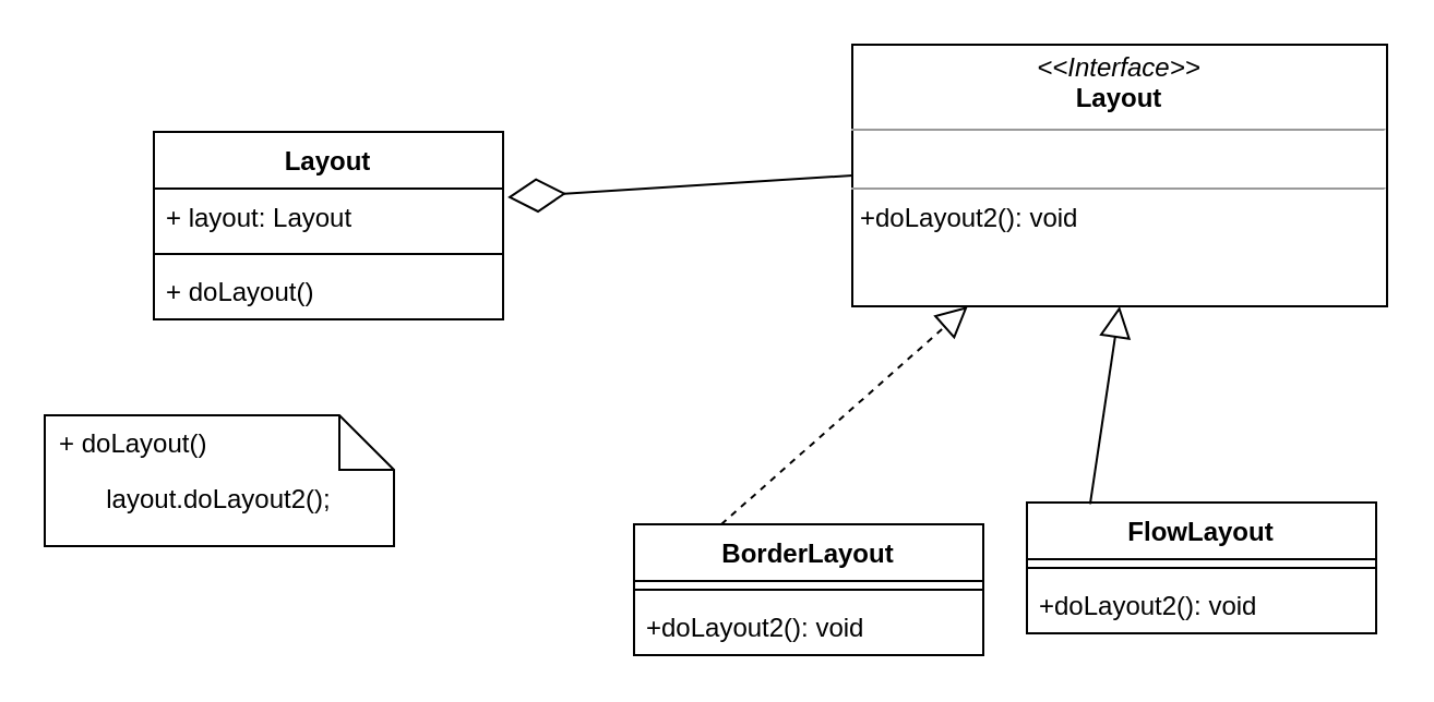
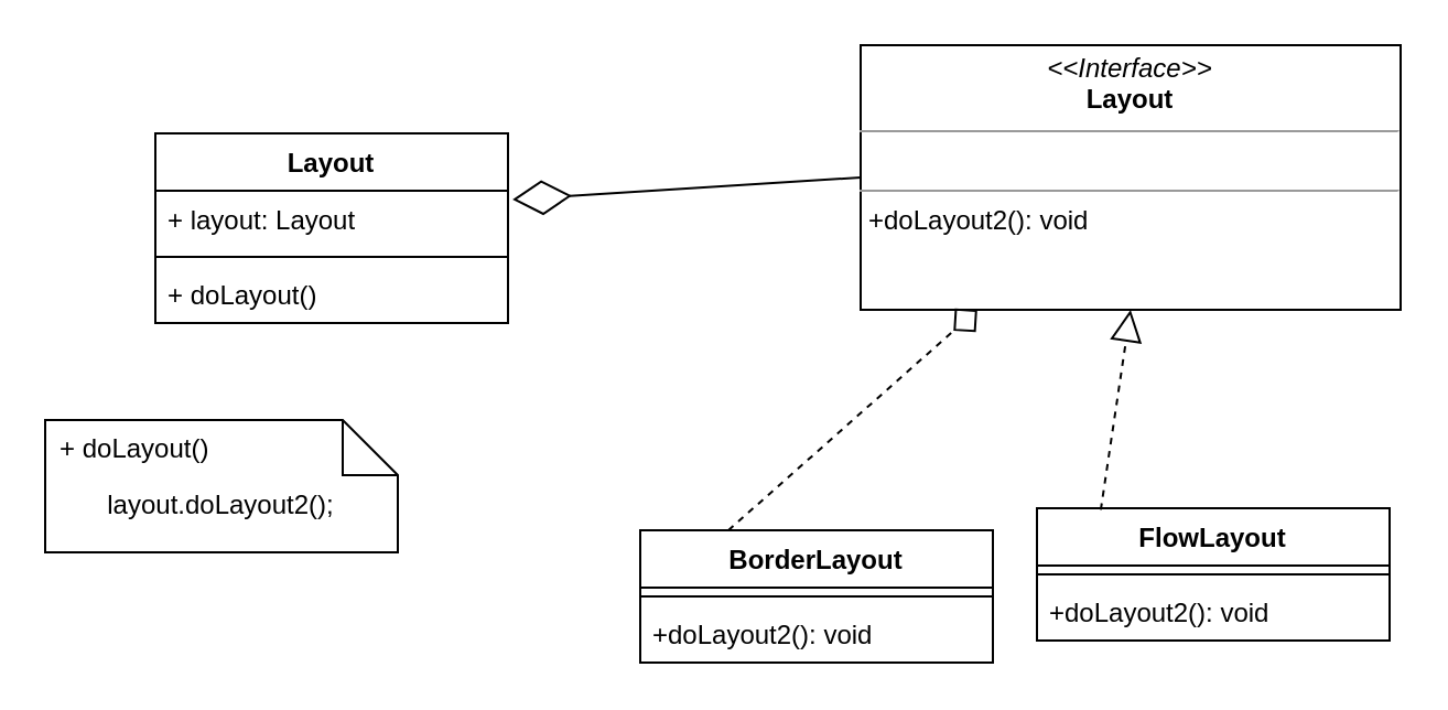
- <mxCell id="10" value="" style="endArrow=block;dashed=1;endFill=0;endSize=12;html=1;exitX=0.25;exitY=0;exitDx=0;exitDy=0;entryX=0.216;entryY=1;entryDx=0;entryDy=0;entryPerimeter=0;" edge="1" parent="1" source="7" target="6"><mxGeometry width="160" relative="1" as="geometry"><mxPoint x="260" y="160" as="sourcePoint" /><mxPoint x="420" y="160" as="targetPoint" /></mxGeometry></mxCell>
+ <mxCell id="10" value="" style="endArrow=diamond;dashed=1;endFill=0;endSize=12;html=1;exitX=0.25;exitY=0;exitDx=0;exitDy=0;entryX=0.216;entryY=1;entryDx=0;entryDy=0;entryPerimeter=0;" edge="1" parent="1" source="7" target="6"><mxGeometry width="160" relative="1" as="geometry"><mxPoint x="260" y="160" as="sourcePoint" /><mxPoint x="420" y="160" as="targetPoint" /></mxGeometry></mxCell>
- <mxCell id="14" value="" style="endArrow=block;dashed=0;endFill=0;endSize=12;html=1;exitX=0.181;exitY=0.012;exitDx=0;exitDy=0;exitPerimeter=0;entryX=0.5;entryY=1;entryDx=0;entryDy=0;" edge="1" parent="1" source="11" target="6"><mxGeometry width="160" relative="1" as="geometry"><mxPoint x="260" y="160" as="sourcePoint" /><mxPoint x="420" y="160" as="targetPoint" /></mxGeometry></mxCell>
+ <mxCell id="14" value="" style="endArrow=block;dashed=1;endFill=0;endSize=12;html=1;exitX=0.181;exitY=0.012;exitDx=0;exitDy=0;exitPerimeter=0;entryX=0.5;entryY=1;entryDx=0;entryDy=0;" edge="1" parent="1" source="11" target="6"><mxGeometry width="160" relative="1" as="geometry"><mxPoint x="260" y="160" as="sourcePoint" /><mxPoint x="420" y="160" as="targetPoint" /></mxGeometry></mxCell>
